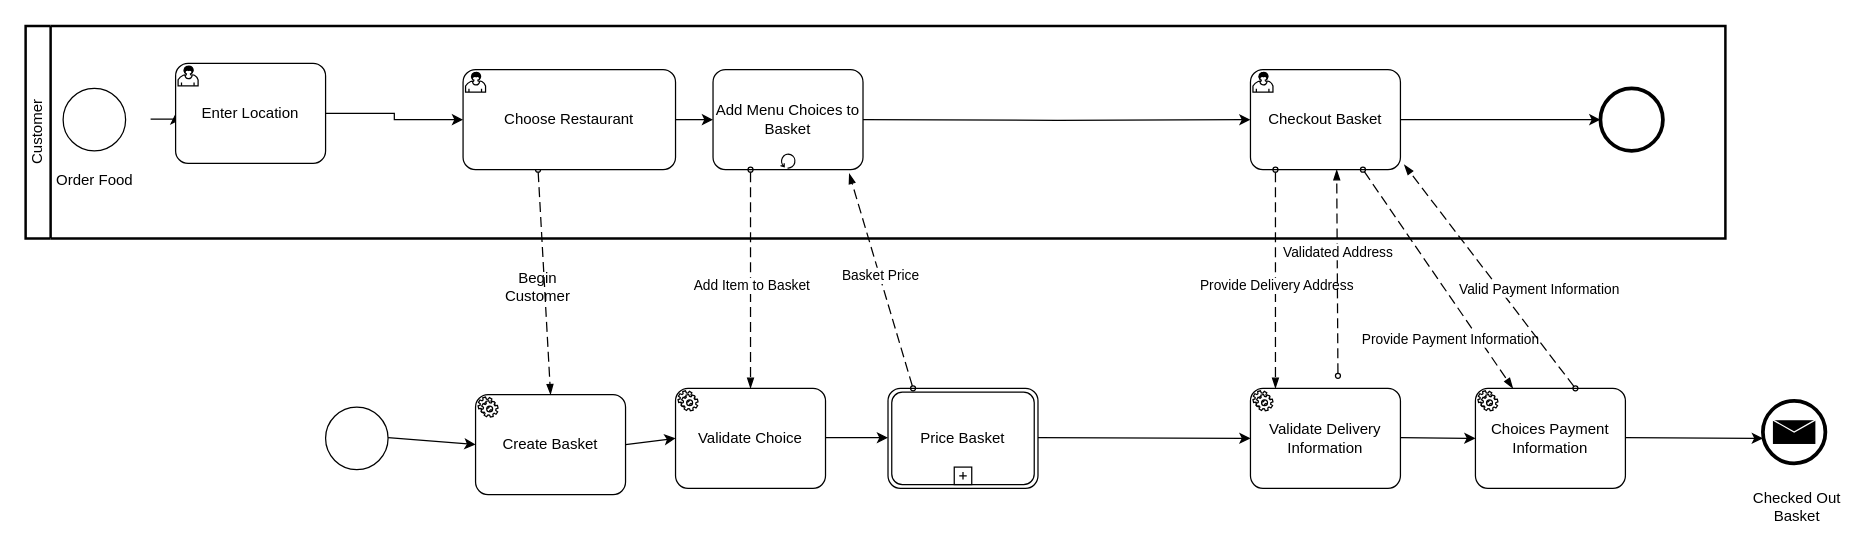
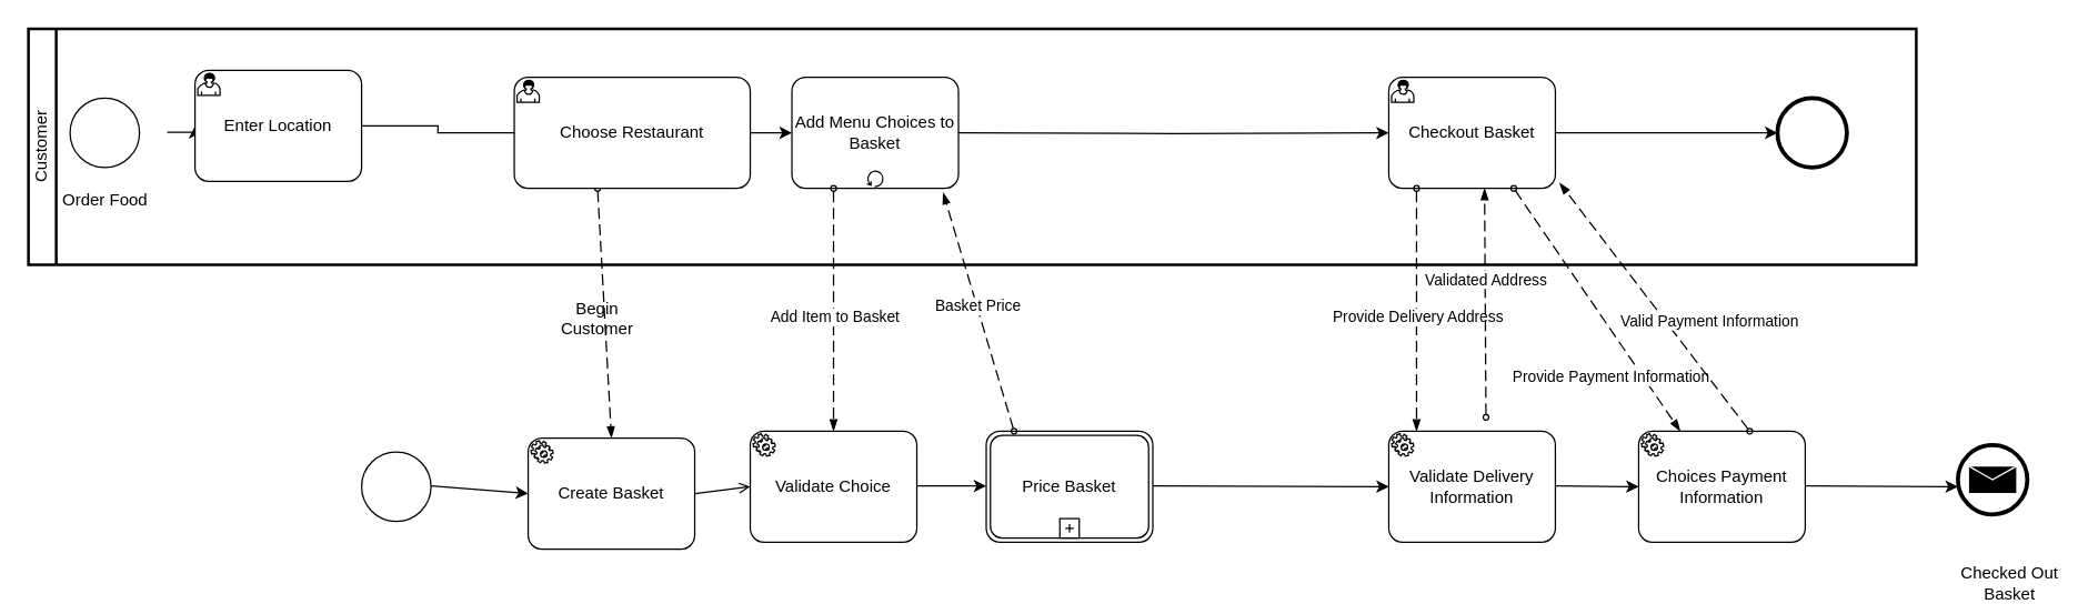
- <mxCell id="16" style="edgeStyle=orthogonalEdgeStyle;rounded=0;orthogonalLoop=1;jettySize=auto;html=1;entryX=0;entryY=0.5;entryDx=0;entryDy=0;entryPerimeter=0;" edge="1" parent="1" source="15" target="12"><mxGeometry relative="1" as="geometry" /></mxCell>
+ <mxCell id="16" style="edgeStyle=orthogonalEdgeStyle;rounded=0;orthogonalLoop=1;jettySize=auto;html=1;entryX=0;entryY=0.5;entryDx=0;entryDy=0;entryPerimeter=0;endArrow=none;" edge="1" parent="1" source="15" target="12"><mxGeometry relative="1" as="geometry" /></mxCell>
- <mxCell id="27" value="" style="endArrow=classic;html=1;rounded=0;exitX=1;exitY=0.5;exitDx=0;exitDy=0;exitPerimeter=0;entryX=0;entryY=0.5;entryDx=0;entryDy=0;entryPerimeter=0;" edge="1" parent="1" source="3" target="18"><mxGeometry width="50" height="50" relative="1" as="geometry"><mxPoint x="620" y="320" as="sourcePoint" /><mxPoint x="670" y="270" as="targetPoint" /></mxGeometry></mxCell>
+ <mxCell id="27" value="" style="endArrow=open;html=1;rounded=0;exitX=1;exitY=0.5;exitDx=0;exitDy=0;exitPerimeter=0;entryX=0;entryY=0.5;entryDx=0;entryDy=0;entryPerimeter=0;" edge="1" parent="1" source="3" target="18"><mxGeometry width="50" height="50" relative="1" as="geometry"><mxPoint x="620" y="320" as="sourcePoint" /><mxPoint x="670" y="270" as="targetPoint" /></mxGeometry></mxCell>
- <mxCell id="23" value="Checked Out Basket" style="text;html=1;align=center;verticalAlign=middle;whiteSpace=wrap;rounded=0;" vertex="1" parent="1"><mxGeometry x="1400" y="390" width="75" height="30" as="geometry" /></mxCell>
+ <mxCell id="23" value="Checked Out Basket" style="text;html=1;align=center;verticalAlign=middle;whiteSpace=wrap;rounded=0;" vertex="1" parent="1"><mxGeometry x="1410" y="405" width="75" height="30" as="geometry" /></mxCell>
